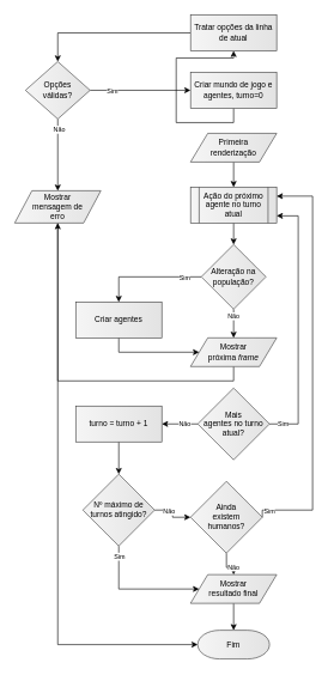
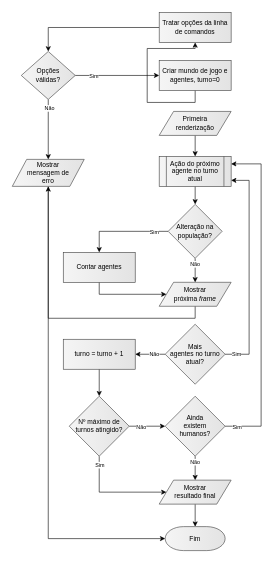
- <mxCell id="4" value="&lt;span style=&quot;white-space: normal; font-size: 11px;&quot;&gt;Tratar opções da linha de atual&lt;/span&gt;" style="rounded=0;whiteSpace=wrap;html=1;strokeWidth=1;fillColor=#f5f5f5;strokeColor=#3D3D3D;gradientColor=#E3E3E3;gradientDirection=east;shadow=0;fontStyle=0;fontFamily=Helvetica;fontSize=11;" vertex="1" parent="1"><mxGeometry x="265" y="20" width="120" height="50" as="geometry" /></mxCell>
+ <mxCell id="4" value="&lt;span style=&quot;white-space: normal; font-size: 11px;&quot;&gt;Tratar opções da linha de comandos&lt;/span&gt;" style="rounded=0;whiteSpace=wrap;html=1;strokeWidth=1;fillColor=#f5f5f5;strokeColor=#3D3D3D;gradientColor=#E3E3E3;gradientDirection=east;shadow=0;fontStyle=0;fontFamily=Helvetica;fontSize=11;" vertex="1" parent="1"><mxGeometry x="265" y="20" width="120" height="50" as="geometry" /></mxCell>
- <mxCell id="21" value="&lt;span style=&quot;white-space: normal; font-size: 11px;&quot;&gt;Criar agentes&lt;br style=&quot;font-size: 11px;&quot;&gt;&lt;/span&gt;" style="rounded=0;whiteSpace=wrap;html=1;strokeWidth=1;fillColor=#f5f5f5;strokeColor=#3D3D3D;gradientColor=#E3E3E3;gradientDirection=east;shadow=0;fontStyle=0;fontFamily=Helvetica;fontSize=11;" vertex="1" parent="1"><mxGeometry x="105" y="420" width="120" height="50" as="geometry" /></mxCell>
+ <mxCell id="21" value="&lt;span style=&quot;white-space: normal; font-size: 11px;&quot;&gt;Contar agentes&lt;br style=&quot;font-size: 11px;&quot;&gt;&lt;/span&gt;" style="rounded=0;whiteSpace=wrap;html=1;strokeWidth=1;fillColor=#f5f5f5;strokeColor=#3D3D3D;gradientColor=#E3E3E3;gradientDirection=east;shadow=0;fontStyle=0;fontFamily=Helvetica;fontSize=11;" vertex="1" parent="1"><mxGeometry x="105" y="420" width="120" height="50" as="geometry" /></mxCell>
- <mxCell id="40" value="Ainda&lt;br style=&quot;font-size: 11px;&quot;&gt;existem&lt;br style=&quot;font-size: 11px;&quot;&gt;humanos?" style="strokeWidth=1;html=1;shape=mxgraph.flowchart.decision;whiteSpace=wrap;fillColor=#f5f5f5;strokeColor=#3D3D3D;gradientColor=#E3E3E3;gradientDirection=east;shadow=0;fontStyle=0;fontFamily=Helvetica;fontSize=11;" vertex="1" parent="1"><mxGeometry x="265" y="670" width="100" height="100" as="geometry" /></mxCell>
+ <mxCell id="40" value="Ainda&lt;br style=&quot;font-size: 11px;&quot;&gt;existem&lt;br style=&quot;font-size: 11px;&quot;&gt;humanos?" style="strokeWidth=1;html=1;shape=mxgraph.flowchart.decision;whiteSpace=wrap;fillColor=#f5f5f5;strokeColor=#3D3D3D;gradientColor=#E3E3E3;gradientDirection=east;shadow=0;fontStyle=0;fontFamily=Helvetica;fontSize=11;" vertex="1" parent="1"><mxGeometry x="275" y="660" width="100" height="100" as="geometry" /></mxCell>
